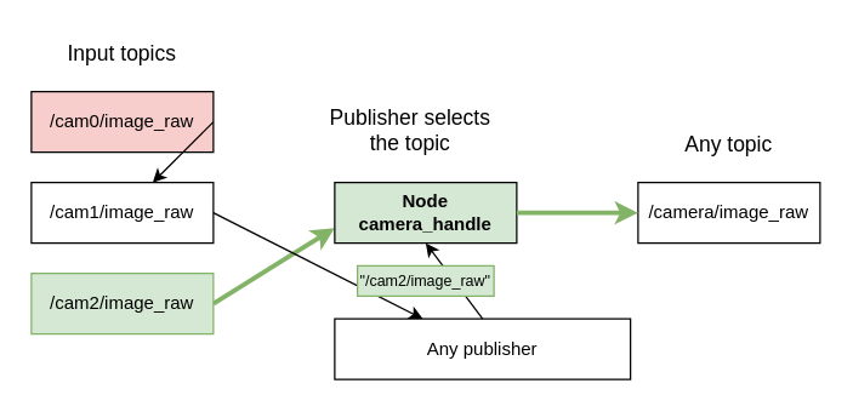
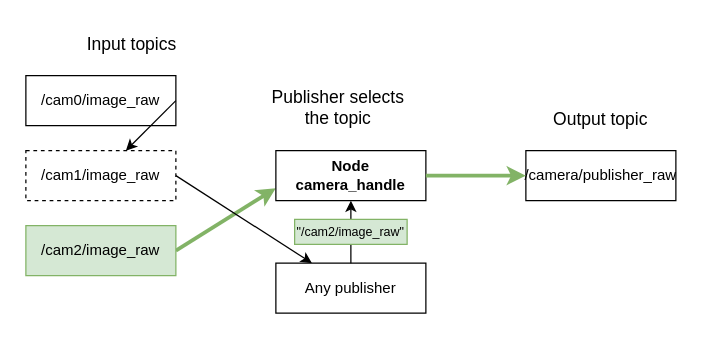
- <mxCell id="14" value="Input topics" style="text;html=1;strokeColor=none;fillColor=none;align=center;verticalAlign=middle;whiteSpace=wrap;rounded=0;fontSize=14;" vertex="1" parent="1"><mxGeometry x="35" y="20" width="90" height="30" as="geometry" /></mxCell>
+ <mxCell id="14" value="Input topics" style="text;html=1;strokeColor=none;fillColor=none;align=center;verticalAlign=middle;whiteSpace=wrap;rounded=0;fontSize=14;" vertex="1" parent="1"><mxGeometry x="60" y="20" width="90" height="30" as="geometry" /></mxCell>
- <mxCell id="4" value="/cam0/image_raw" style="rounded=0;whiteSpace=wrap;html=1;fillColor=#f8cecc;" vertex="1" parent="1"><mxGeometry x="20" y="60" width="120" height="40" as="geometry" /></mxCell>
+ <mxCell id="4" value="/cam0/image_raw" style="rounded=0;whiteSpace=wrap;html=1;" vertex="1" parent="1"><mxGeometry x="20" y="60" width="120" height="40" as="geometry" /></mxCell>
- <mxCell id="15" value="Any topic" style="text;html=1;strokeColor=none;fillColor=none;align=center;verticalAlign=middle;whiteSpace=wrap;rounded=0;fontSize=14;" vertex="1" parent="1"><mxGeometry x="435" y="80" width="90" height="30" as="geometry" /></mxCell>
+ <mxCell id="15" value="Output topic" style="text;html=1;strokeColor=none;fillColor=none;align=center;verticalAlign=middle;whiteSpace=wrap;rounded=0;fontSize=14;" vertex="1" parent="1"><mxGeometry x="435" y="80" width="90" height="30" as="geometry" /></mxCell>
- <mxCell id="5" value="/cam1/image_raw" style="rounded=0;whiteSpace=wrap;html=1;" vertex="1" parent="1"><mxGeometry x="20" y="120" width="120" height="40" as="geometry" /></mxCell>
+ <mxCell id="5" value="/cam1/image_raw" style="rounded=0;whiteSpace=wrap;html=1;dashed=1;" vertex="1" parent="1"><mxGeometry x="20" y="120" width="120" height="40" as="geometry" /></mxCell>
- <mxCell id="3" value="&lt;b&gt;Node&lt;br&gt;camera_handle&lt;/b&gt;" style="rounded=0;whiteSpace=wrap;html=1;fillColor=#d5e8d4;" vertex="1" parent="1"><mxGeometry x="220" y="120" width="120" height="40" as="geometry" /></mxCell>
+ <mxCell id="3" value="&lt;b&gt;Node&lt;br&gt;camera_handle&lt;/b&gt;" style="rounded=0;whiteSpace=wrap;html=1;" vertex="1" parent="1"><mxGeometry x="220" y="120" width="120" height="40" as="geometry" /></mxCell>
- <mxCell id="11" value="/camera/image_raw" style="rounded=0;whiteSpace=wrap;html=1;" vertex="1" parent="1"><mxGeometry x="420" y="120" width="120" height="40" as="geometry" /></mxCell>
+ <mxCell id="11" value="/camera/publisher_raw" style="rounded=0;whiteSpace=wrap;html=1;" vertex="1" parent="1"><mxGeometry x="420" y="120" width="120" height="40" as="geometry" /></mxCell>
- <mxCell id="9" value="Any publisher" style="rounded=0;whiteSpace=wrap;html=1;" vertex="1" parent="1"><mxGeometry x="220" y="210" width="195" height="40" as="geometry" /></mxCell>
+ <mxCell id="9" value="Any publisher" style="rounded=0;whiteSpace=wrap;html=1;" vertex="1" parent="1"><mxGeometry x="220" y="210" width="120" height="40" as="geometry" /></mxCell>
